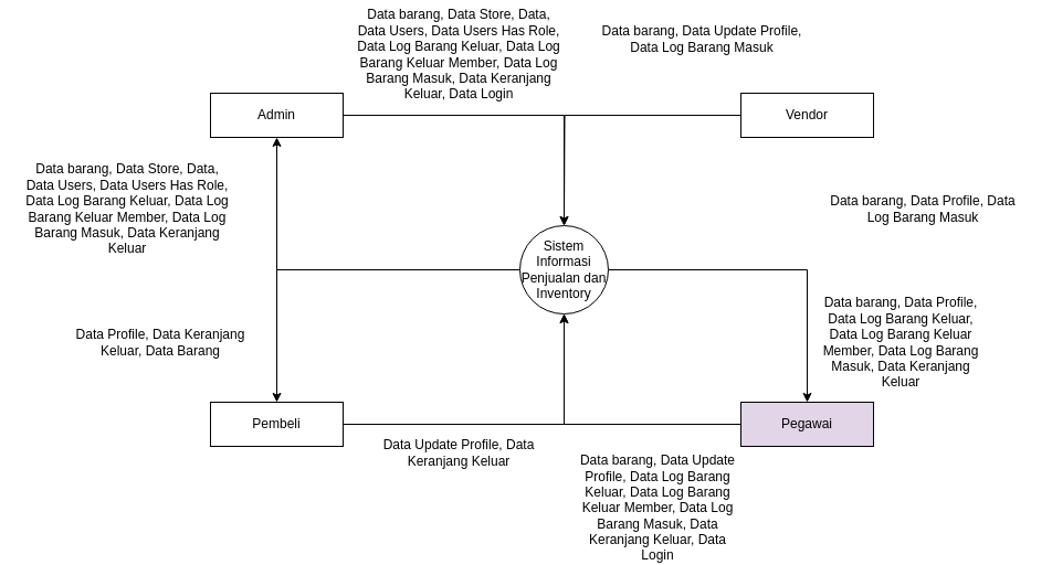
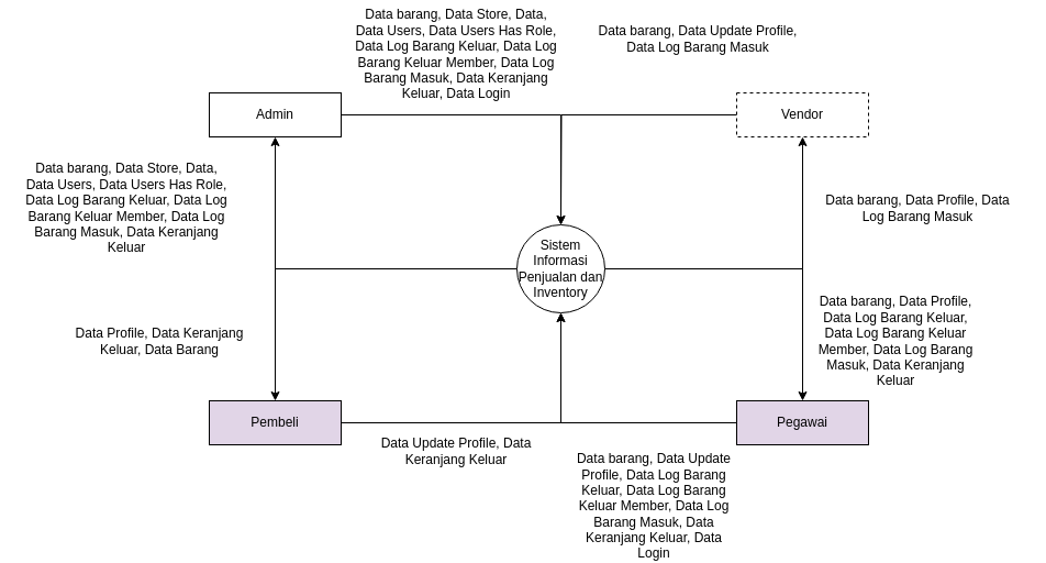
- <mxCell id="10" value="Vendor" style="rounded=0;whiteSpace=wrap;html=1;" parent="1" vertex="1"><mxGeometry x="670" y="84" width="120" height="40" as="geometry" /></mxCell>
+ <mxCell id="10" value="Vendor" style="rounded=0;whiteSpace=wrap;html=1;dashed=1;" parent="1" vertex="1"><mxGeometry x="670" y="84" width="120" height="40" as="geometry" /></mxCell>
+ <mxCell id="4" style="edgeStyle=orthogonalEdgeStyle;rounded=0;orthogonalLoop=1;jettySize=auto;html=1;" parent="1" source="6" target="10" edge="1"><mxGeometry relative="1" as="geometry" /></mxCell>
- <mxCell id="12" value="Pembeli" style="rounded=0;whiteSpace=wrap;html=1;" parent="1" vertex="1"><mxGeometry x="190" y="364" width="120" height="40" as="geometry" /></mxCell>
+ <mxCell id="12" value="Pembeli" style="rounded=0;whiteSpace=wrap;html=1;fillColor=#e1d5e7;" parent="1" vertex="1"><mxGeometry x="190" y="364" width="120" height="40" as="geometry" /></mxCell>
